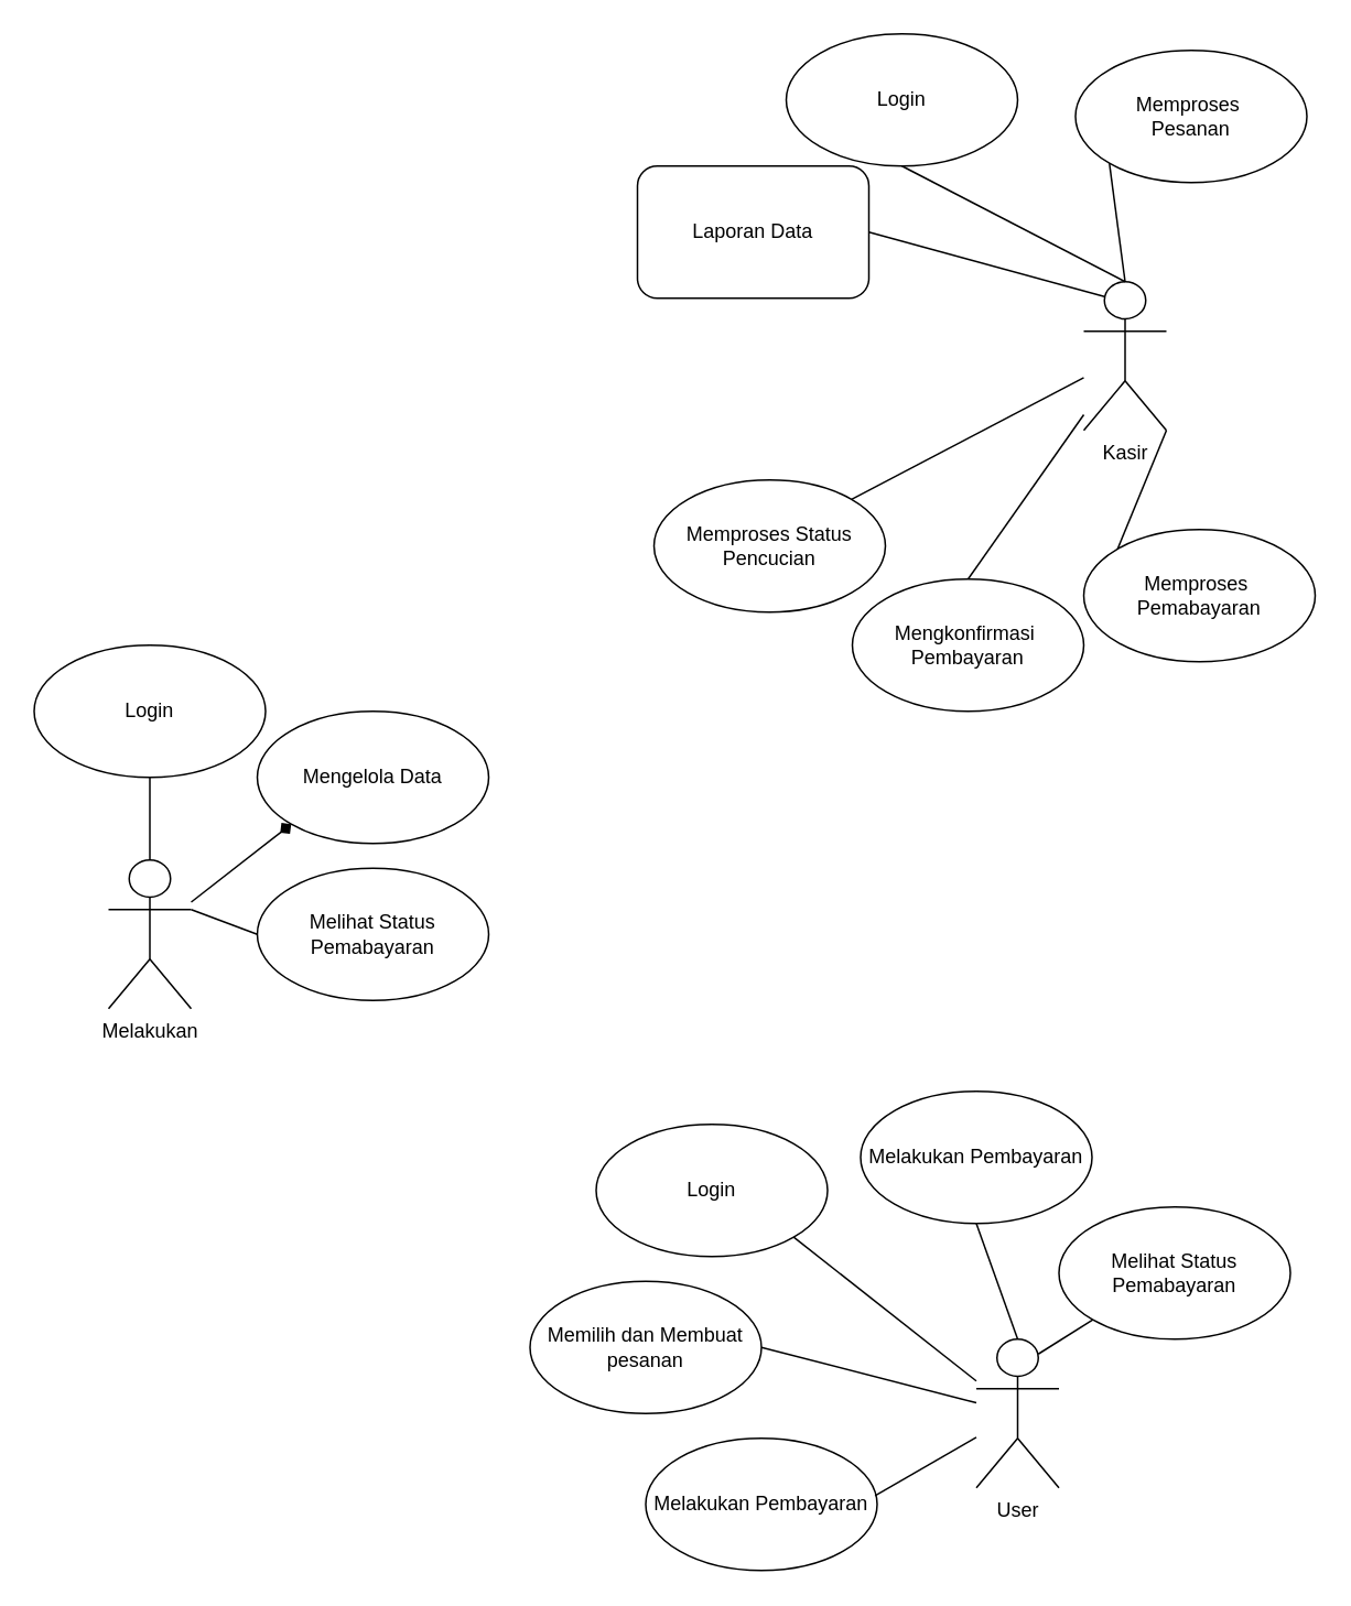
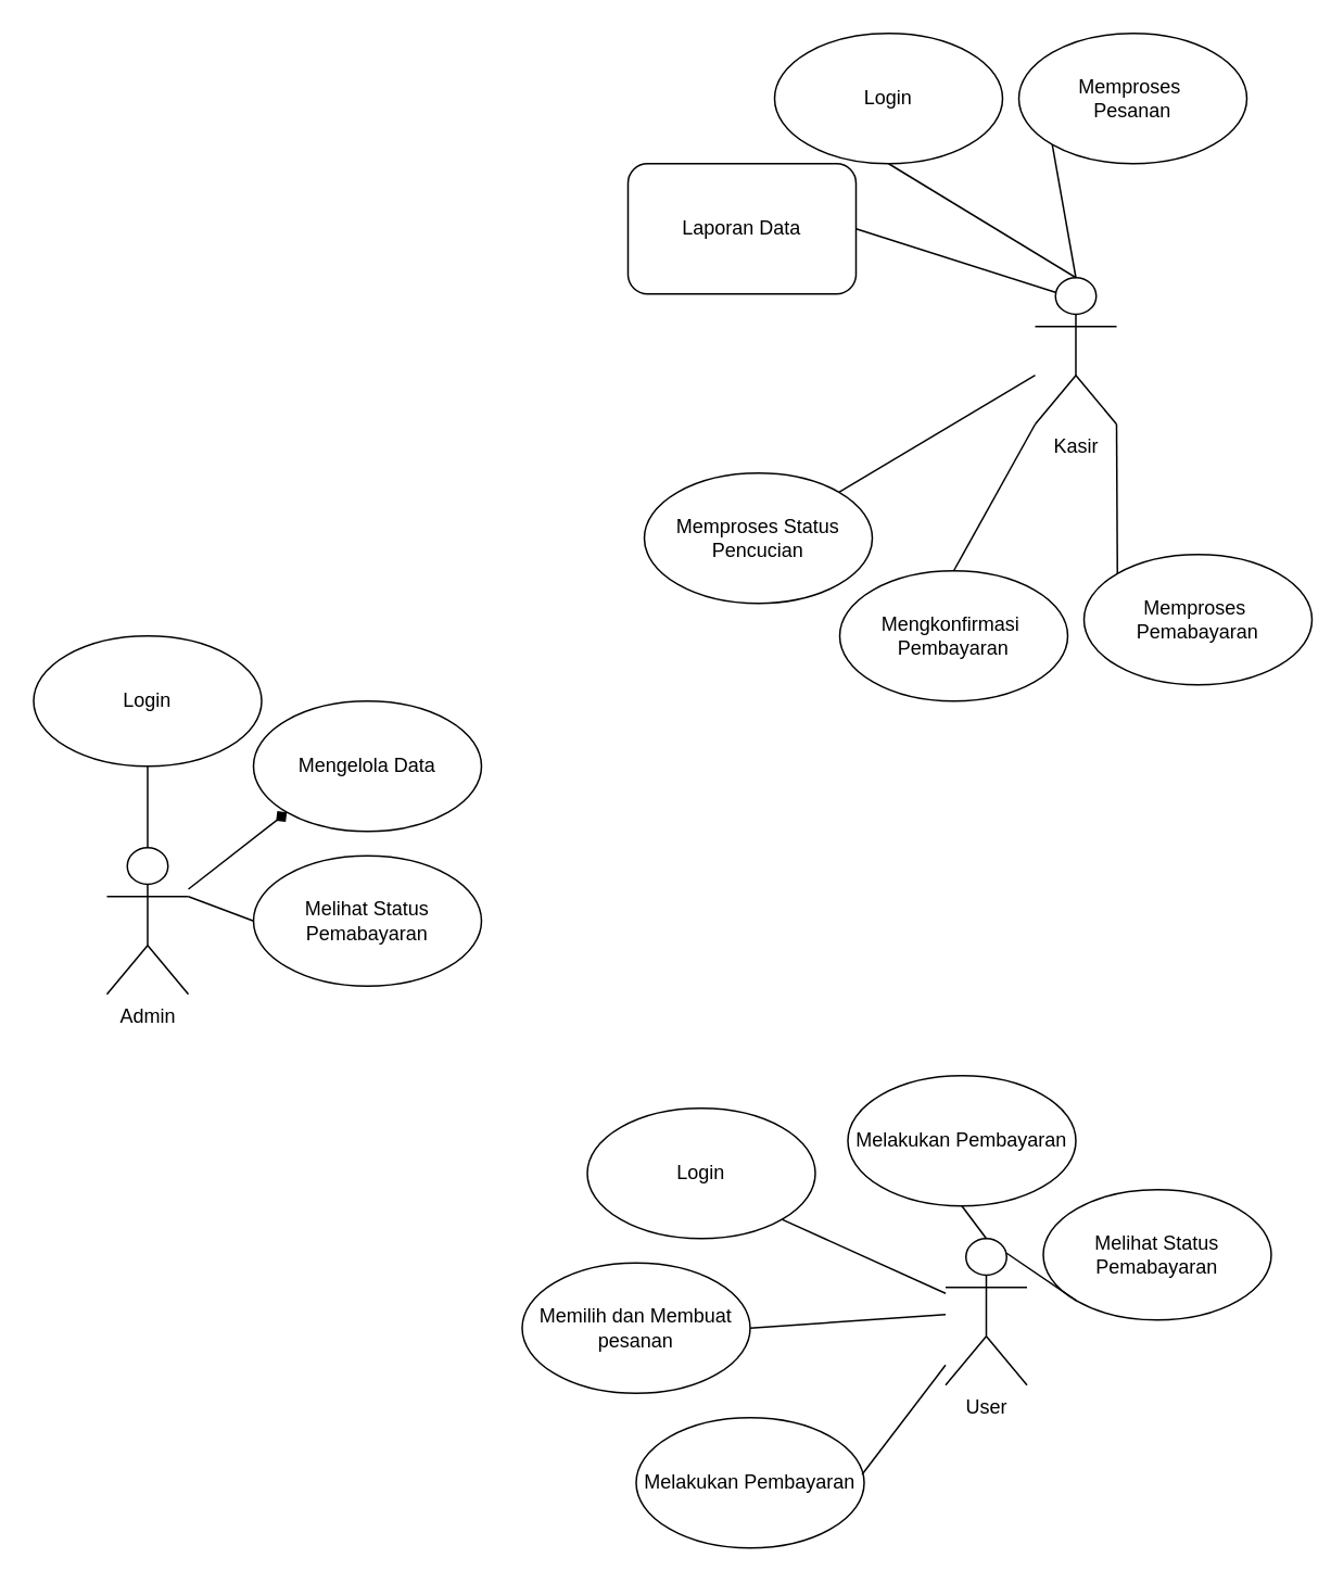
- <mxCell id="24" value="Memproses&amp;nbsp;&lt;div&gt;Pesanan&lt;/div&gt;" style="ellipse;whiteSpace=wrap;html=1;" vertex="1" parent="1"><mxGeometry x="650" y="30" width="140" height="80" as="geometry" /></mxCell>
+ <mxCell id="24" value="Memproses&amp;nbsp;&lt;div&gt;Pesanan&lt;/div&gt;" style="ellipse;whiteSpace=wrap;html=1;" vertex="1" parent="1"><mxGeometry x="625" y="20" width="140" height="80" as="geometry" /></mxCell>
- <mxCell id="3" value="Kasir&lt;div&gt;&lt;br&gt;&lt;/div&gt;" style="shape=umlActor;verticalLabelPosition=bottom;verticalAlign=top;html=1;outlineConnect=0;" vertex="1" parent="1"><mxGeometry x="655" y="170" width="50" height="90" as="geometry" /></mxCell>
+ <mxCell id="3" value="Kasir&lt;div&gt;&lt;br&gt;&lt;/div&gt;" style="shape=umlActor;verticalLabelPosition=bottom;verticalAlign=top;html=1;outlineConnect=0;" vertex="1" parent="1"><mxGeometry x="635" y="170" width="50" height="90" as="geometry" /></mxCell>
- <mxCell id="27" value="Memproses&amp;nbsp;&lt;div&gt;Pemabayaran&lt;/div&gt;" style="ellipse;whiteSpace=wrap;html=1;" vertex="1" parent="1"><mxGeometry x="655" y="320" width="140" height="80" as="geometry" /></mxCell>
+ <mxCell id="27" value="Memproses&amp;nbsp;&lt;div&gt;Pemabayaran&lt;/div&gt;" style="ellipse;whiteSpace=wrap;html=1;" vertex="1" parent="1"><mxGeometry x="665" y="340" width="140" height="80" as="geometry" /></mxCell>
- <mxCell id="2" value="Melakukan" style="shape=umlActor;verticalLabelPosition=bottom;verticalAlign=top;html=1;outlineConnect=0;" vertex="1" parent="1"><mxGeometry x="65" y="520" width="50" height="90" as="geometry" /></mxCell>
+ <mxCell id="2" value="Admin" style="shape=umlActor;verticalLabelPosition=bottom;verticalAlign=top;html=1;outlineConnect=0;" vertex="1" parent="1"><mxGeometry x="65" y="520" width="50" height="90" as="geometry" /></mxCell>
- <mxCell id="4" value="&lt;div&gt;User&lt;/div&gt;&lt;div&gt;&lt;br&gt;&lt;/div&gt;" style="shape=umlActor;verticalLabelPosition=bottom;verticalAlign=top;html=1;outlineConnect=0;" vertex="1" parent="1"><mxGeometry x="590" y="810" width="50" height="90" as="geometry" /></mxCell>
+ <mxCell id="4" value="&lt;div&gt;User&lt;/div&gt;&lt;div&gt;&lt;br&gt;&lt;/div&gt;" style="shape=umlActor;verticalLabelPosition=bottom;verticalAlign=top;html=1;outlineConnect=0;" vertex="1" parent="1"><mxGeometry x="580" y="760" width="50" height="90" as="geometry" /></mxCell>
